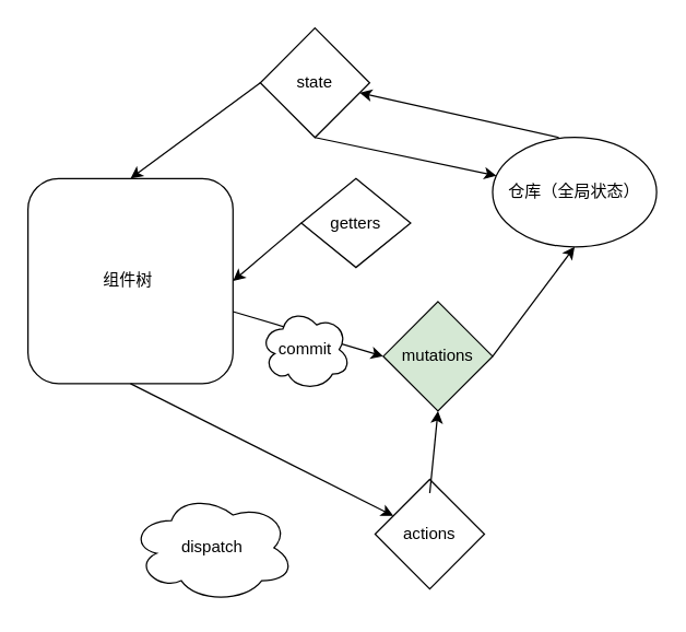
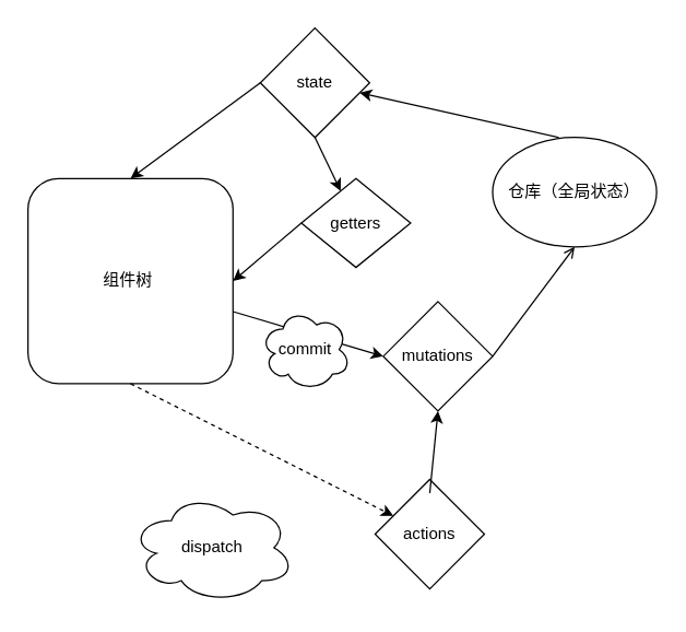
- <mxCell id="3" value="" style="edgeStyle=none;html=1;exitX=0.5;exitY=1;exitDx=0;exitDy=0;" edge="1" parent="1" source="5" target="4"><mxGeometry relative="1" as="geometry" /></mxCell>
+ <mxCell id="3" value="" style="edgeStyle=none;html=1;exitX=0.5;exitY=1;exitDx=0;exitDy=0;" edge="1" parent="1" source="5" target="6"><mxGeometry relative="1" as="geometry" /></mxCell>
- <mxCell id="12" value="" style="edgeStyle=none;html=1;entryX=0.5;entryY=1;entryDx=0;entryDy=0;exitX=1;exitY=0.5;exitDx=0;exitDy=0;" edge="1" parent="1" source="10" target="4"><mxGeometry relative="1" as="geometry"><mxPoint x="180" y="265.217" as="sourcePoint" /><mxPoint x="290" y="270" as="targetPoint" /></mxGeometry></mxCell>
+ <mxCell id="12" value="" style="edgeStyle=none;html=1;entryX=0.5;entryY=1;entryDx=0;entryDy=0;exitX=1;exitY=0.5;exitDx=0;exitDy=0;endArrow=open;" edge="1" parent="1" source="10" target="4"><mxGeometry relative="1" as="geometry"><mxPoint x="180" y="265.217" as="sourcePoint" /><mxPoint x="290" y="270" as="targetPoint" /></mxGeometry></mxCell>
- <mxCell id="10" value="mutations" style="rhombus;whiteSpace=wrap;html=1;fillColor=#d5e8d4;" vertex="1" parent="1"><mxGeometry x="280" y="220" width="80" height="80" as="geometry" /></mxCell>
+ <mxCell id="10" value="mutations" style="rhombus;whiteSpace=wrap;html=1;" vertex="1" parent="1"><mxGeometry x="280" y="220" width="80" height="80" as="geometry" /></mxCell>
- <mxCell id="14" value="" style="edgeStyle=none;html=1;exitX=0.5;exitY=1;exitDx=0;exitDy=0;" edge="1" parent="1" source="2" target="13"><mxGeometry relative="1" as="geometry"><mxPoint x="170" y="329.997" as="sourcePoint" /><mxPoint x="280" y="334.78" as="targetPoint" /></mxGeometry></mxCell>
+ <mxCell id="14" value="" style="edgeStyle=none;html=1;exitX=0.5;exitY=1;exitDx=0;exitDy=0;dashed=1;" edge="1" parent="1" source="2" target="13"><mxGeometry relative="1" as="geometry"><mxPoint x="170" y="329.997" as="sourcePoint" /><mxPoint x="280" y="334.78" as="targetPoint" /></mxGeometry></mxCell>
